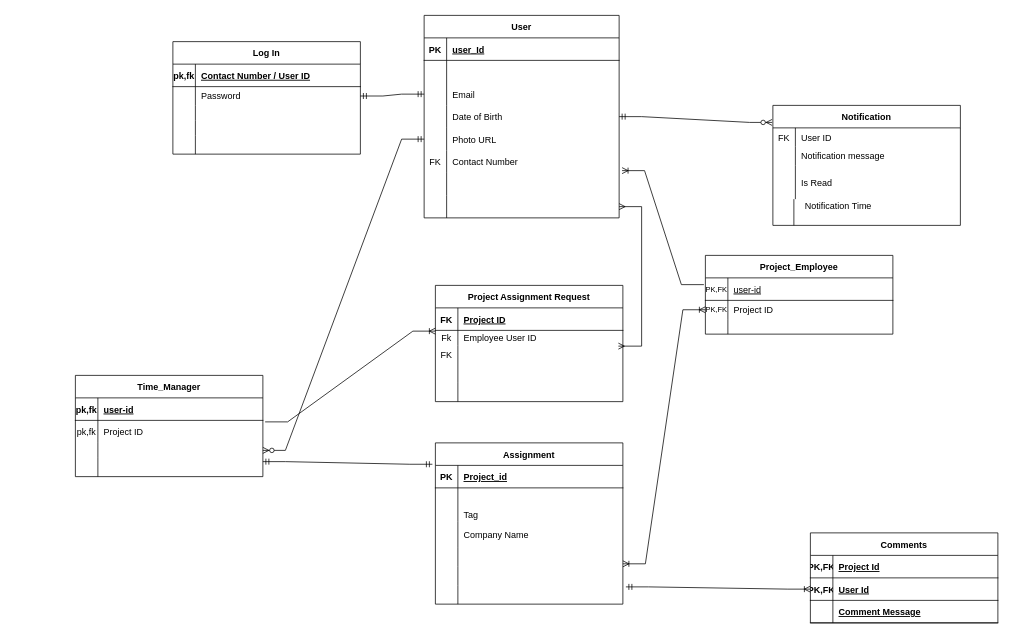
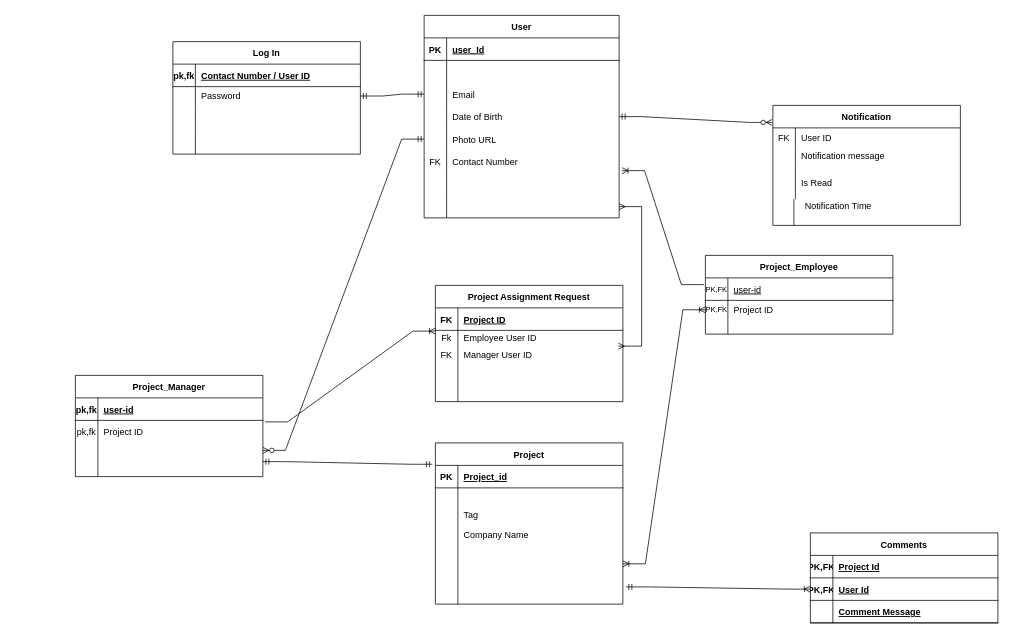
+ <mxCell id="55" value="Manager User ID" style="shape=partialRectangle;overflow=hidden;connectable=0;fillColor=none;top=0;left=0;bottom=0;right=0;align=left;spacingLeft=6;fontStyle=0" parent="53" vertex="1"><mxGeometry x="30" width="220" height="25" as="geometry"><mxRectangle width="220" height="25" as="alternateBounds" /></mxGeometry></mxCell>
- <mxCell id="33" value="Time_Manager" style="shape=table;startSize=30;container=1;collapsible=1;childLayout=tableLayout;fixedRows=1;rowLines=0;fontStyle=1;align=center;resizeLast=1;" parent="1" vertex="1"><mxGeometry x="100" y="500" width="250" height="135" as="geometry" /></mxCell>
+ <mxCell id="33" value="Project_Manager" style="shape=table;startSize=30;container=1;collapsible=1;childLayout=tableLayout;fixedRows=1;rowLines=0;fontStyle=1;align=center;resizeLast=1;" parent="1" vertex="1"><mxGeometry x="100" y="500" width="250" height="135" as="geometry" /></mxCell>
- <mxCell id="2" value="Assignment" style="shape=table;startSize=30;container=1;collapsible=1;childLayout=tableLayout;fixedRows=1;rowLines=0;fontStyle=1;align=center;resizeLast=1;" parent="1" vertex="1"><mxGeometry x="580" y="590" width="250" height="215" as="geometry" /></mxCell>
+ <mxCell id="2" value="Project" style="shape=table;startSize=30;container=1;collapsible=1;childLayout=tableLayout;fixedRows=1;rowLines=0;fontStyle=1;align=center;resizeLast=1;" parent="1" vertex="1"><mxGeometry x="580" y="590" width="250" height="215" as="geometry" /></mxCell>
